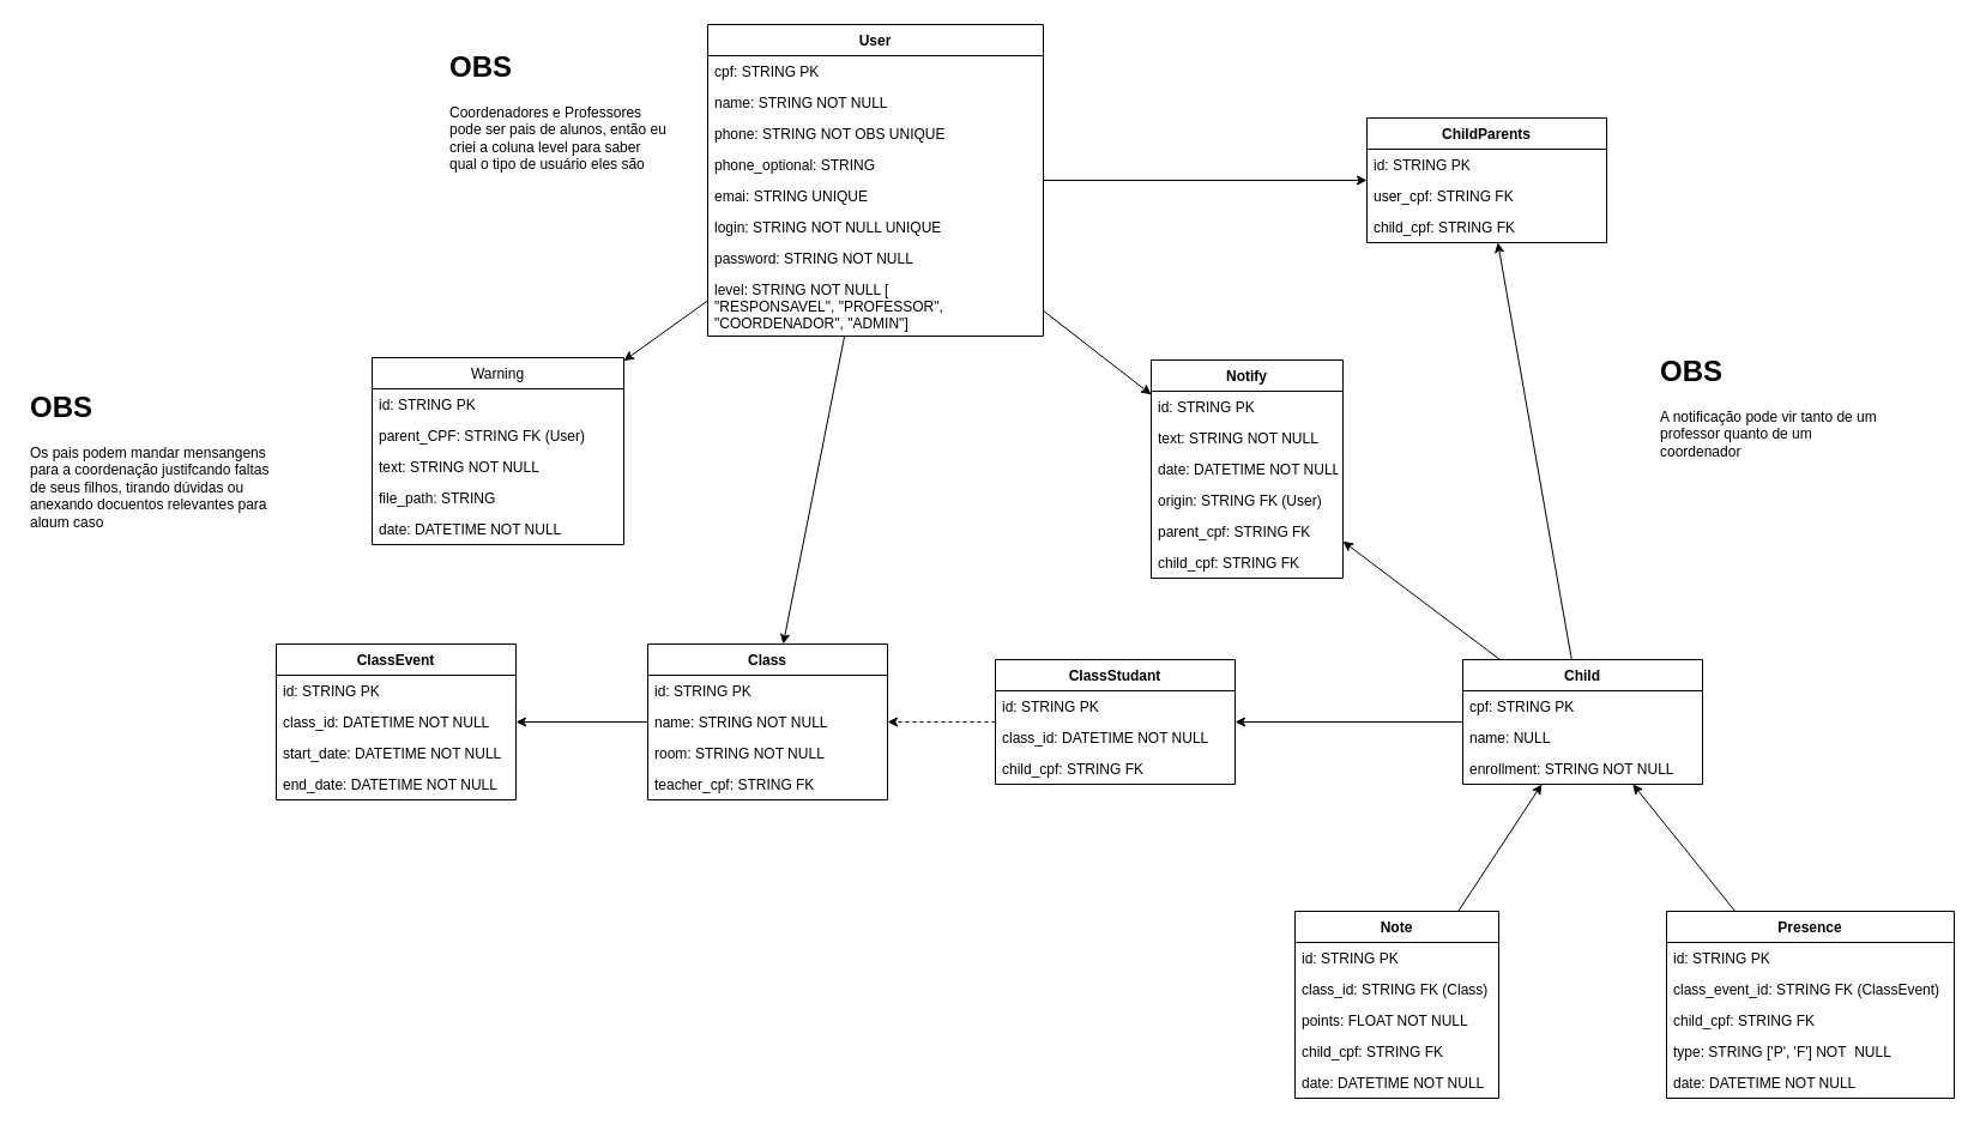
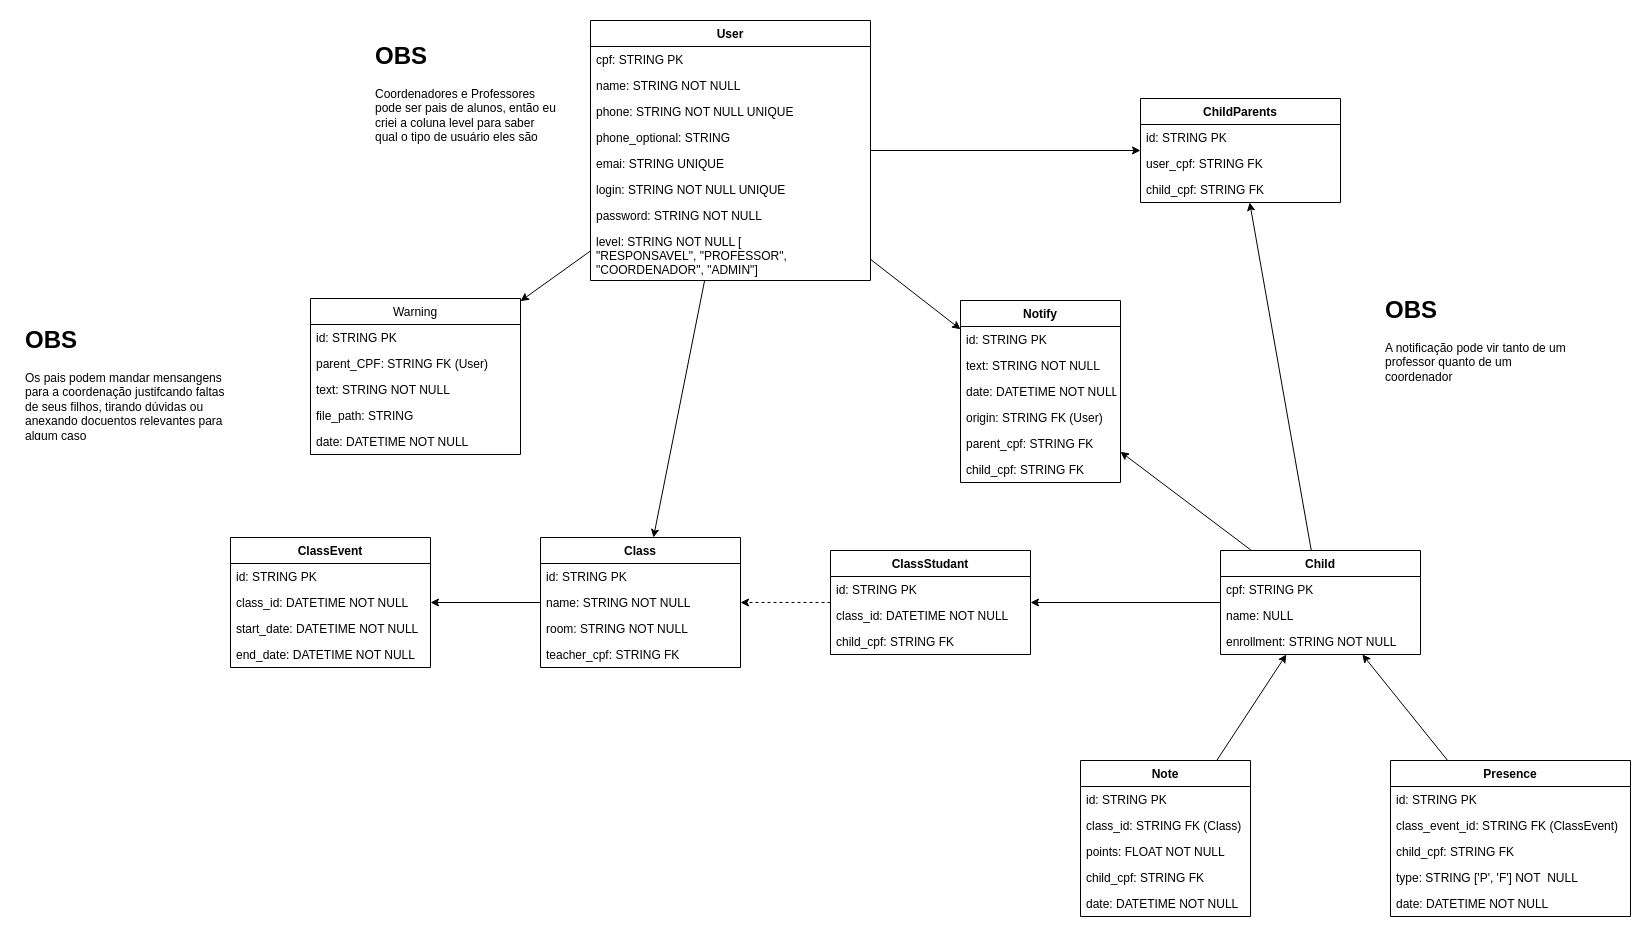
- <mxCell id="8" value="phone: STRING NOT OBS UNIQUE" style="text;strokeColor=none;fillColor=none;align=left;verticalAlign=top;spacingLeft=4;spacingRight=4;overflow=hidden;rotatable=0;points=[[0,0.5],[1,0.5]];portConstraint=eastwest;" parent="5" vertex="1"><mxGeometry y="78" width="280" height="26" as="geometry" /></mxCell>
+ <mxCell id="8" value="phone: STRING NOT NULL UNIQUE" style="text;strokeColor=none;fillColor=none;align=left;verticalAlign=top;spacingLeft=4;spacingRight=4;overflow=hidden;rotatable=0;points=[[0,0.5],[1,0.5]];portConstraint=eastwest;" parent="5" vertex="1"><mxGeometry y="78" width="280" height="26" as="geometry" /></mxCell>
